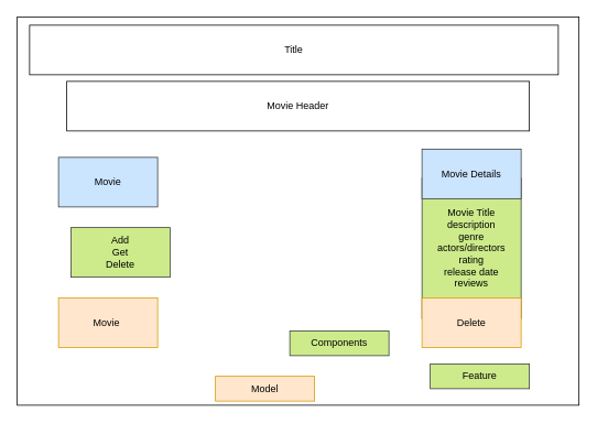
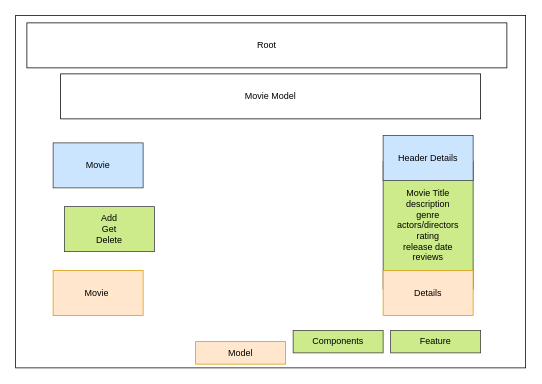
- <mxCell id="14" value="Title" style="rounded=0;whiteSpace=wrap;html=1;" vertex="1" parent="1"><mxGeometry x="35" y="30" width="640" height="60" as="geometry" /></mxCell>
+ <mxCell id="14" value="Root" style="rounded=0;whiteSpace=wrap;html=1;" vertex="1" parent="1"><mxGeometry x="35" y="30" width="640" height="60" as="geometry" /></mxCell>
- <mxCell id="4" value="Movie Header" style="rounded=0;whiteSpace=wrap;html=1;" vertex="1" parent="1"><mxGeometry x="80" y="98" width="560" height="60" as="geometry" /></mxCell>
+ <mxCell id="4" value="Movie Model" style="rounded=0;whiteSpace=wrap;html=1;" vertex="1" parent="1"><mxGeometry x="80" y="98" width="560" height="60" as="geometry" /></mxCell>
- <mxCell id="8" value="Movie Details" style="rounded=0;whiteSpace=wrap;html=1;fillColor=#cce5ff;strokeColor=#36393d;" vertex="1" parent="1"><mxGeometry x="510" y="180" width="120" height="60" as="geometry" /></mxCell>
+ <mxCell id="8" value="Header Details" style="rounded=0;whiteSpace=wrap;html=1;fillColor=#cce5ff;strokeColor=#36393d;" vertex="1" parent="1"><mxGeometry x="510" y="180" width="120" height="60" as="geometry" /></mxCell>
- <mxCell id="10" value="Delete" style="rounded=0;whiteSpace=wrap;html=1;fillColor=#ffe6cc;strokeColor=#d79b00;" vertex="1" parent="1"><mxGeometry x="510" y="360" width="120" height="60" as="geometry" /></mxCell>
+ <mxCell id="10" value="Details" style="rounded=0;whiteSpace=wrap;html=1;fillColor=#ffe6cc;strokeColor=#d79b00;" vertex="1" parent="1"><mxGeometry x="510" y="360" width="120" height="60" as="geometry" /></mxCell>
- <mxCell id="12" value="Components" style="rounded=0;whiteSpace=wrap;html=1;fillColor=#cdeb8b;strokeColor=#36393d;" vertex="1" parent="1"><mxGeometry x="350" y="400" width="120" height="30" as="geometry" /></mxCell>
+ <mxCell id="12" value="Components" style="rounded=0;whiteSpace=wrap;html=1;fillColor=#cdeb8b;strokeColor=#36393d;" vertex="1" parent="1"><mxGeometry x="390" y="440" width="120" height="30" as="geometry" /></mxCell>
